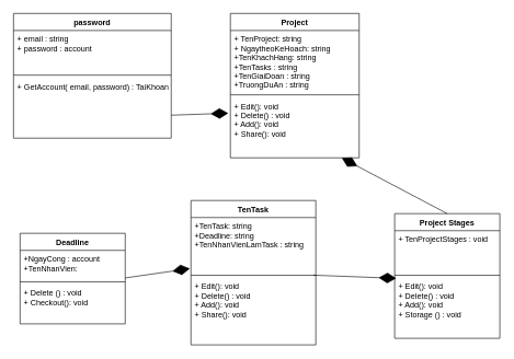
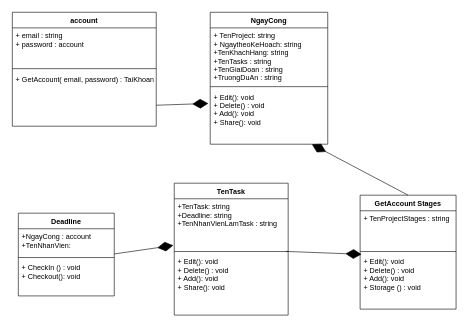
- <mxCell id="21" value="password" style="swimlane;fontStyle=1;align=center;verticalAlign=top;childLayout=stackLayout;horizontal=1;startSize=26;horizontalStack=0;resizeParent=1;resizeParentMax=0;resizeLast=0;collapsible=1;marginBottom=0;" parent="1" vertex="1"><mxGeometry x="20" y="20" width="240" height="190" as="geometry" /></mxCell>
+ <mxCell id="21" value="account" style="swimlane;fontStyle=1;align=center;verticalAlign=top;childLayout=stackLayout;horizontal=1;startSize=26;horizontalStack=0;resizeParent=1;resizeParentMax=0;resizeLast=0;collapsible=1;marginBottom=0;" parent="1" vertex="1"><mxGeometry x="20" y="20" width="240" height="190" as="geometry" /></mxCell>
- <mxCell id="2" value="Project" style="swimlane;fontStyle=1;align=center;verticalAlign=top;childLayout=stackLayout;horizontal=1;startSize=26;horizontalStack=0;resizeParent=1;resizeParentMax=0;resizeLast=0;collapsible=1;marginBottom=0;" parent="1" vertex="1"><mxGeometry x="350" y="20" width="196" height="220" as="geometry"><mxRectangle x="340" y="150" width="100" height="30" as="alternateBounds" /></mxGeometry></mxCell>
+ <mxCell id="2" value="NgayCong" style="swimlane;fontStyle=1;align=center;verticalAlign=top;childLayout=stackLayout;horizontal=1;startSize=26;horizontalStack=0;resizeParent=1;resizeParentMax=0;resizeLast=0;collapsible=1;marginBottom=0;" parent="1" vertex="1"><mxGeometry x="350" y="20" width="196" height="220" as="geometry"><mxRectangle x="340" y="150" width="100" height="30" as="alternateBounds" /></mxGeometry></mxCell>
- <mxCell id="16" value="Project Stages" style="swimlane;fontStyle=1;align=center;verticalAlign=top;childLayout=stackLayout;horizontal=1;startSize=26;horizontalStack=0;resizeParent=1;resizeParentMax=0;resizeLast=0;collapsible=1;marginBottom=0;" parent="1" vertex="1"><mxGeometry x="600" y="325" width="160" height="190" as="geometry" /></mxCell>
+ <mxCell id="16" value="GetAccount Stages" style="swimlane;fontStyle=1;align=center;verticalAlign=top;childLayout=stackLayout;horizontal=1;startSize=26;horizontalStack=0;resizeParent=1;resizeParentMax=0;resizeLast=0;collapsible=1;marginBottom=0;" parent="1" vertex="1"><mxGeometry x="600" y="325" width="160" height="190" as="geometry" /></mxCell>
- <mxCell id="17" value="+ TenProjectStages : void" style="text;strokeColor=none;fillColor=none;align=left;verticalAlign=top;spacingLeft=4;spacingRight=4;overflow=hidden;rotatable=0;points=[[0,0.5],[1,0.5]];portConstraint=eastwest;" parent="16" vertex="1"><mxGeometry y="26" width="160" height="64" as="geometry" /></mxCell>
+ <mxCell id="17" value="+ TenProjectStages : string" style="text;strokeColor=none;fillColor=none;align=left;verticalAlign=top;spacingLeft=4;spacingRight=4;overflow=hidden;rotatable=0;points=[[0,0.5],[1,0.5]];portConstraint=eastwest;" parent="16" vertex="1"><mxGeometry y="26" width="160" height="64" as="geometry" /></mxCell>
- <mxCell id="13" value="+ Delete () : void&#10;+ Checkout(): void" style="text;strokeColor=none;fillColor=none;align=left;verticalAlign=top;spacingLeft=4;spacingRight=4;overflow=hidden;rotatable=0;points=[[0,0.5],[1,0.5]];portConstraint=eastwest;" parent="10" vertex="1"><mxGeometry y="78" width="160" height="60" as="geometry" /></mxCell>
+ <mxCell id="13" value="+ CheckIn () : void&#10;+ Checkout(): void" style="text;strokeColor=none;fillColor=none;align=left;verticalAlign=top;spacingLeft=4;spacingRight=4;overflow=hidden;rotatable=0;points=[[0,0.5],[1,0.5]];portConstraint=eastwest;" parent="10" vertex="1"><mxGeometry y="78" width="160" height="60" as="geometry" /></mxCell>
